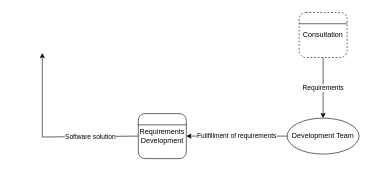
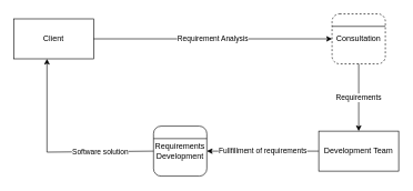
+ <mxCell id="7" value="Client" style="rounded=0;whiteSpace=wrap;html=1;" vertex="1" parent="2"><mxGeometry y="7.5" width="120" height="60" as="geometry" /></mxCell>
+ <mxCell id="9" value="Requirement Analysis" style="endArrow=classic;html=1;rounded=0;entryX=0;entryY=0.5;entryDx=0;entryDy=0;exitX=1;exitY=0.5;exitDx=0;exitDy=0;" edge="1" parent="2" source="7" target="5"><mxGeometry width="50" height="50" relative="1" as="geometry"><mxPoint x="-230" y="247.5" as="sourcePoint" /><mxPoint x="-180" y="197.5" as="targetPoint" /></mxGeometry></mxCell>
- <mxCell id="8" value="Development Team" style="ellipse;whiteSpace=wrap;html=1;" vertex="1" parent="2"><mxGeometry x="458" y="176" width="120" height="60" as="geometry" /></mxCell>
+ <mxCell id="8" value="Development Team" style="rounded=0;whiteSpace=wrap;html=1;" vertex="1" parent="2"><mxGeometry x="458" y="176" width="120" height="60" as="geometry" /></mxCell>
